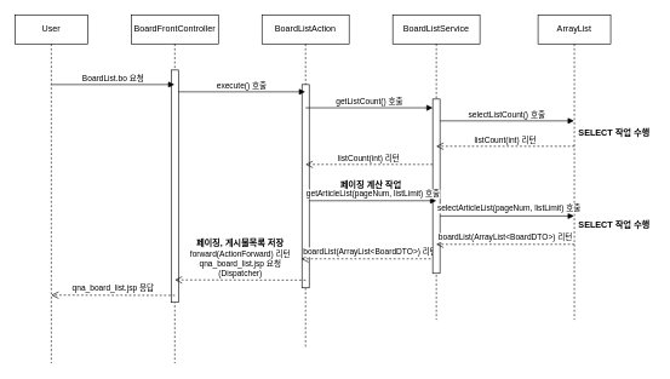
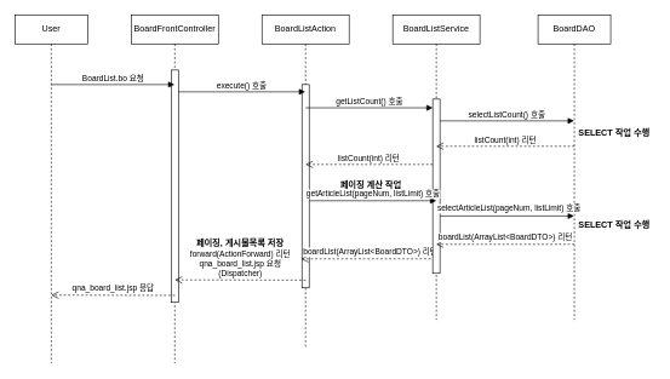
- <mxCell id="15" value="ArrayList" style="shape=umlLifeline;perimeter=lifelinePerimeter;whiteSpace=wrap;html=1;container=1;collapsible=0;recursiveResize=0;outlineConnect=0;" vertex="1" parent="1"><mxGeometry x="740" y="20" width="100" height="420" as="geometry" /></mxCell>
+ <mxCell id="15" value="BoardDAO" style="shape=umlLifeline;perimeter=lifelinePerimeter;whiteSpace=wrap;html=1;container=1;collapsible=0;recursiveResize=0;outlineConnect=0;" vertex="1" parent="1"><mxGeometry x="740" y="20" width="100" height="420" as="geometry" /></mxCell>
